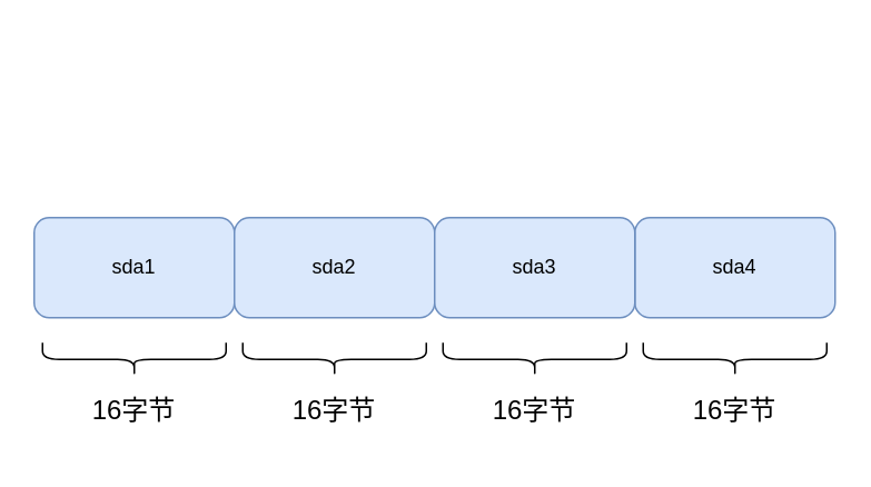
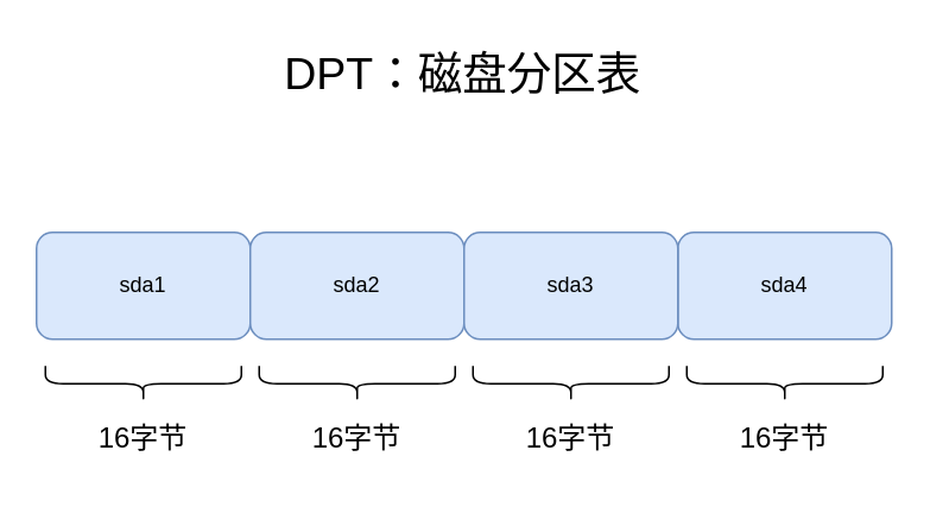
+ <mxCell id="14" value="&lt;font style=&quot;font-size: 25px&quot;&gt;DPT：磁盘分区表&lt;/font&gt;" style="text;html=1;strokeColor=none;fillColor=none;align=center;verticalAlign=middle;whiteSpace=wrap;rounded=0;" vertex="1" parent="1"><mxGeometry x="129" y="20" width="261" height="40" as="geometry" /></mxCell>
